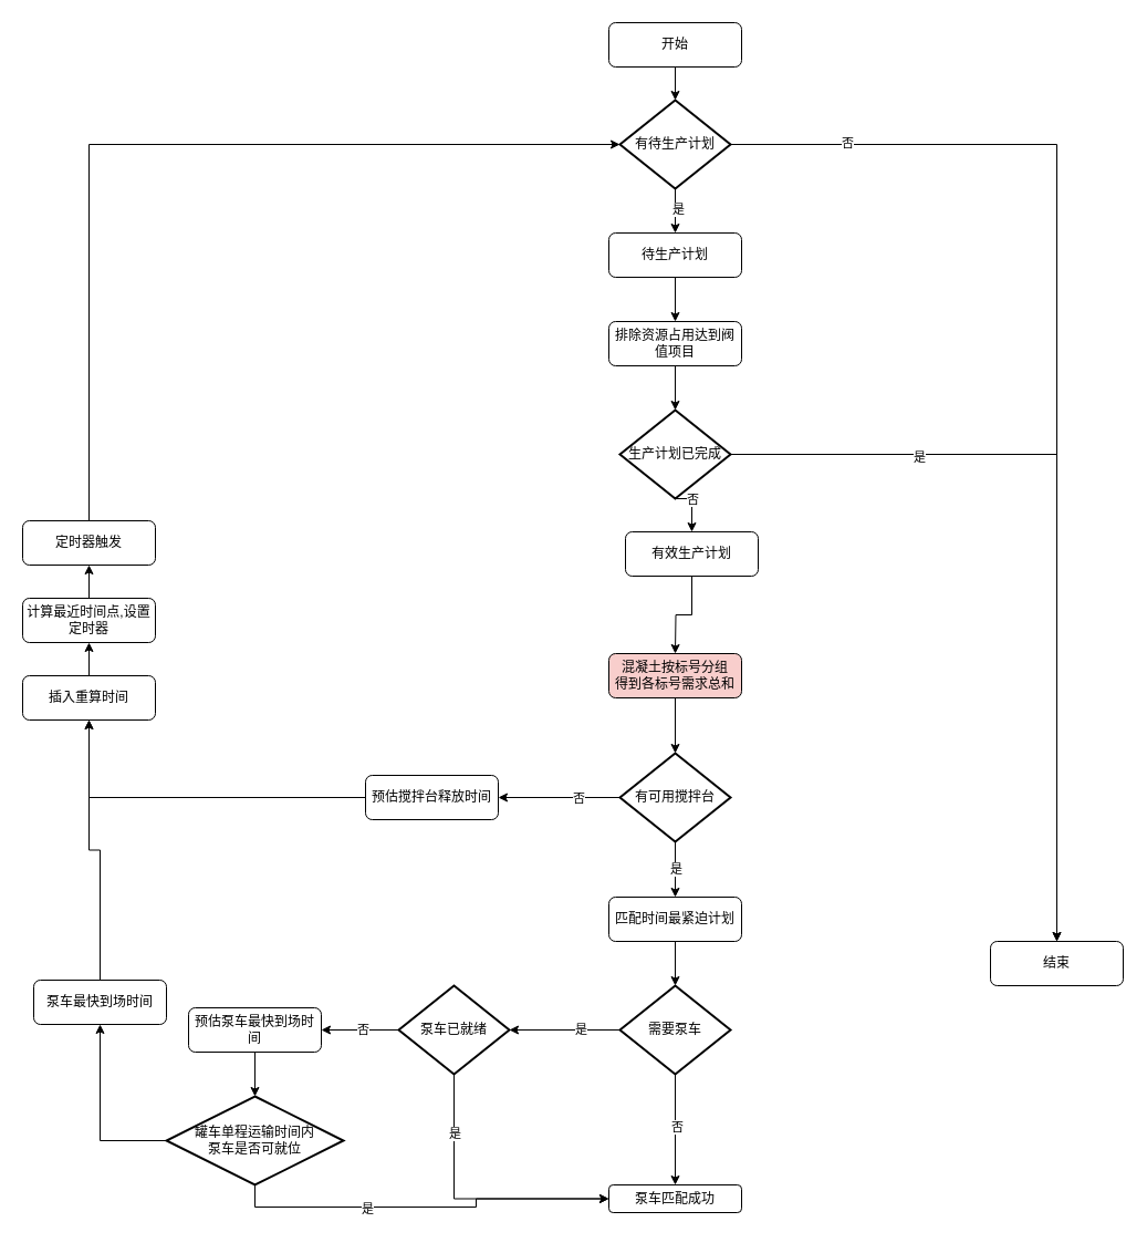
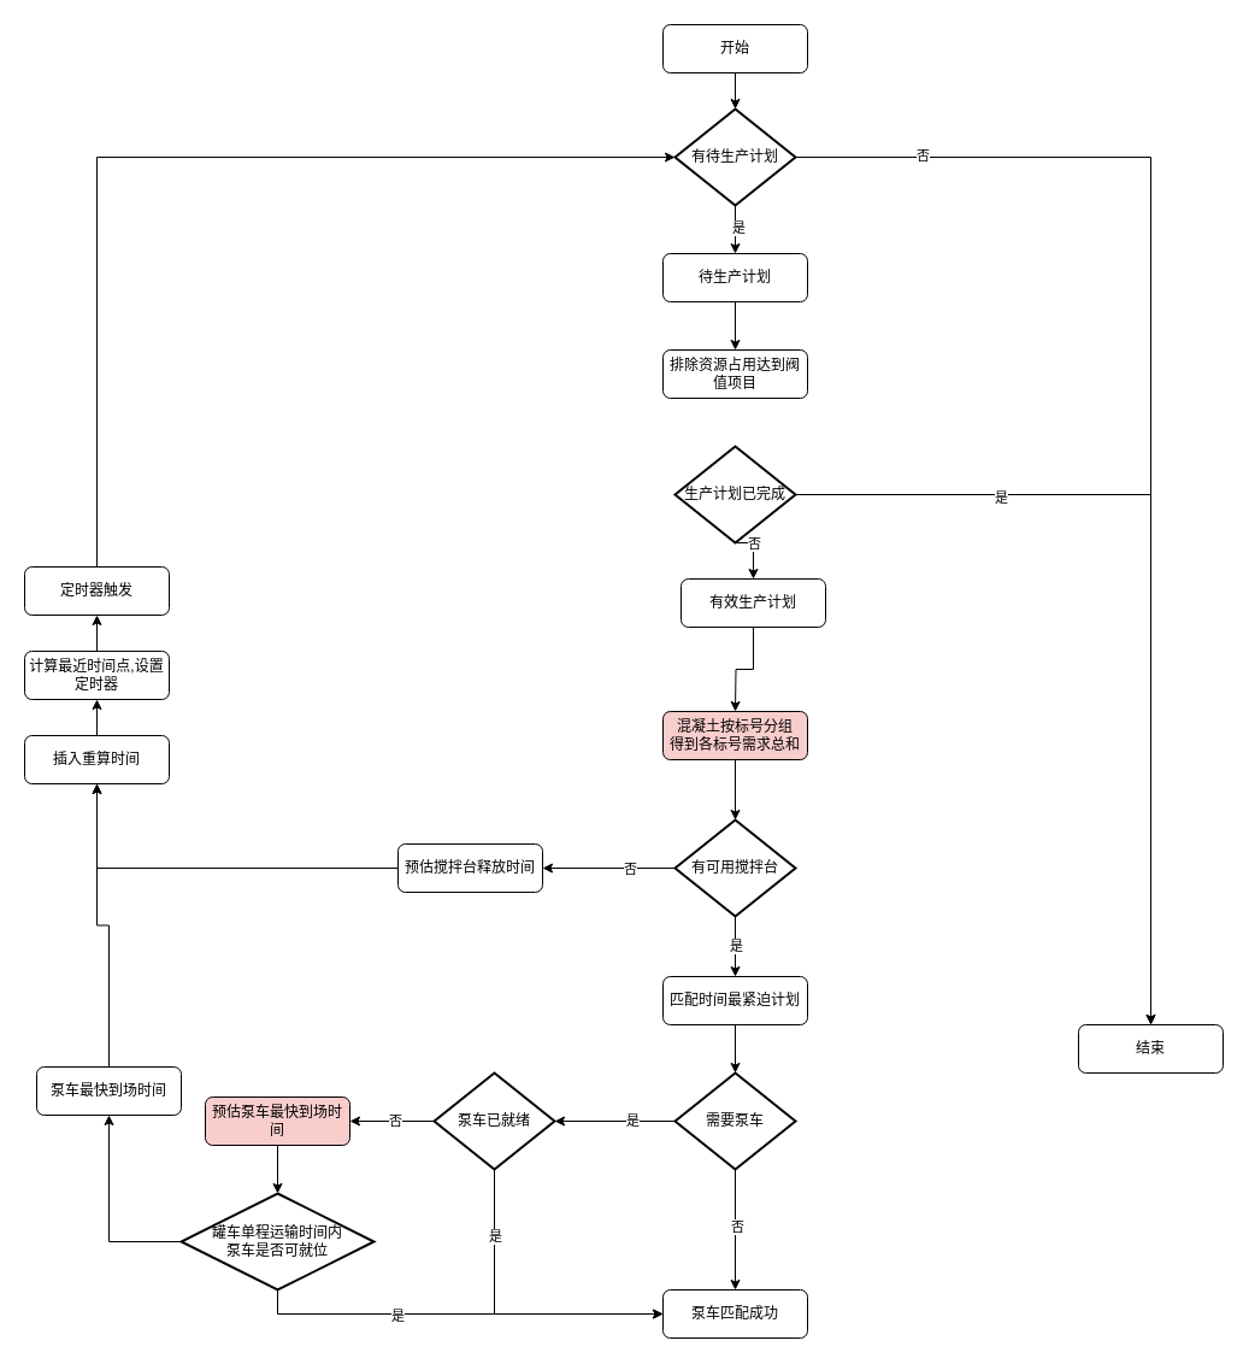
- <mxCell id="6" style="edgeStyle=orthogonalEdgeStyle;rounded=0;orthogonalLoop=1;jettySize=auto;html=1;exitX=0.5;exitY=1;exitDx=0;exitDy=0;entryX=0.5;entryY=0;entryDx=0;entryDy=0;entryPerimeter=0;" edge="1" parent="1" source="7" target="12"><mxGeometry relative="1" as="geometry"><mxPoint x="660" y="350" as="targetPoint" /></mxGeometry></mxCell>
- <mxCell id="50" value="预估泵车最快到场时间" style="rounded=1;whiteSpace=wrap;html=1;fontSize=12;glass=0;strokeWidth=1;shadow=0;" vertex="1" parent="1"><mxGeometry x="170" y="910" width="120" height="40" as="geometry" /></mxCell>
+ <mxCell id="50" value="预估泵车最快到场时间" style="rounded=1;whiteSpace=wrap;html=1;fontSize=12;glass=0;strokeWidth=1;shadow=0;fillColor=#f8cecc;" vertex="1" parent="1"><mxGeometry x="170" y="910" width="120" height="40" as="geometry" /></mxCell>
- <mxCell id="43" value="泵车匹配成功" style="rounded=1;whiteSpace=wrap;html=1;fontSize=12;glass=0;strokeWidth=1;shadow=0;" vertex="1" parent="1"><mxGeometry x="550" y="1070" width="120" height="25" as="geometry" /></mxCell>
+ <mxCell id="43" value="泵车匹配成功" style="rounded=1;whiteSpace=wrap;html=1;fontSize=12;glass=0;strokeWidth=1;shadow=0;" vertex="1" parent="1"><mxGeometry x="550" y="1070" width="120" height="40" as="geometry" /></mxCell>
